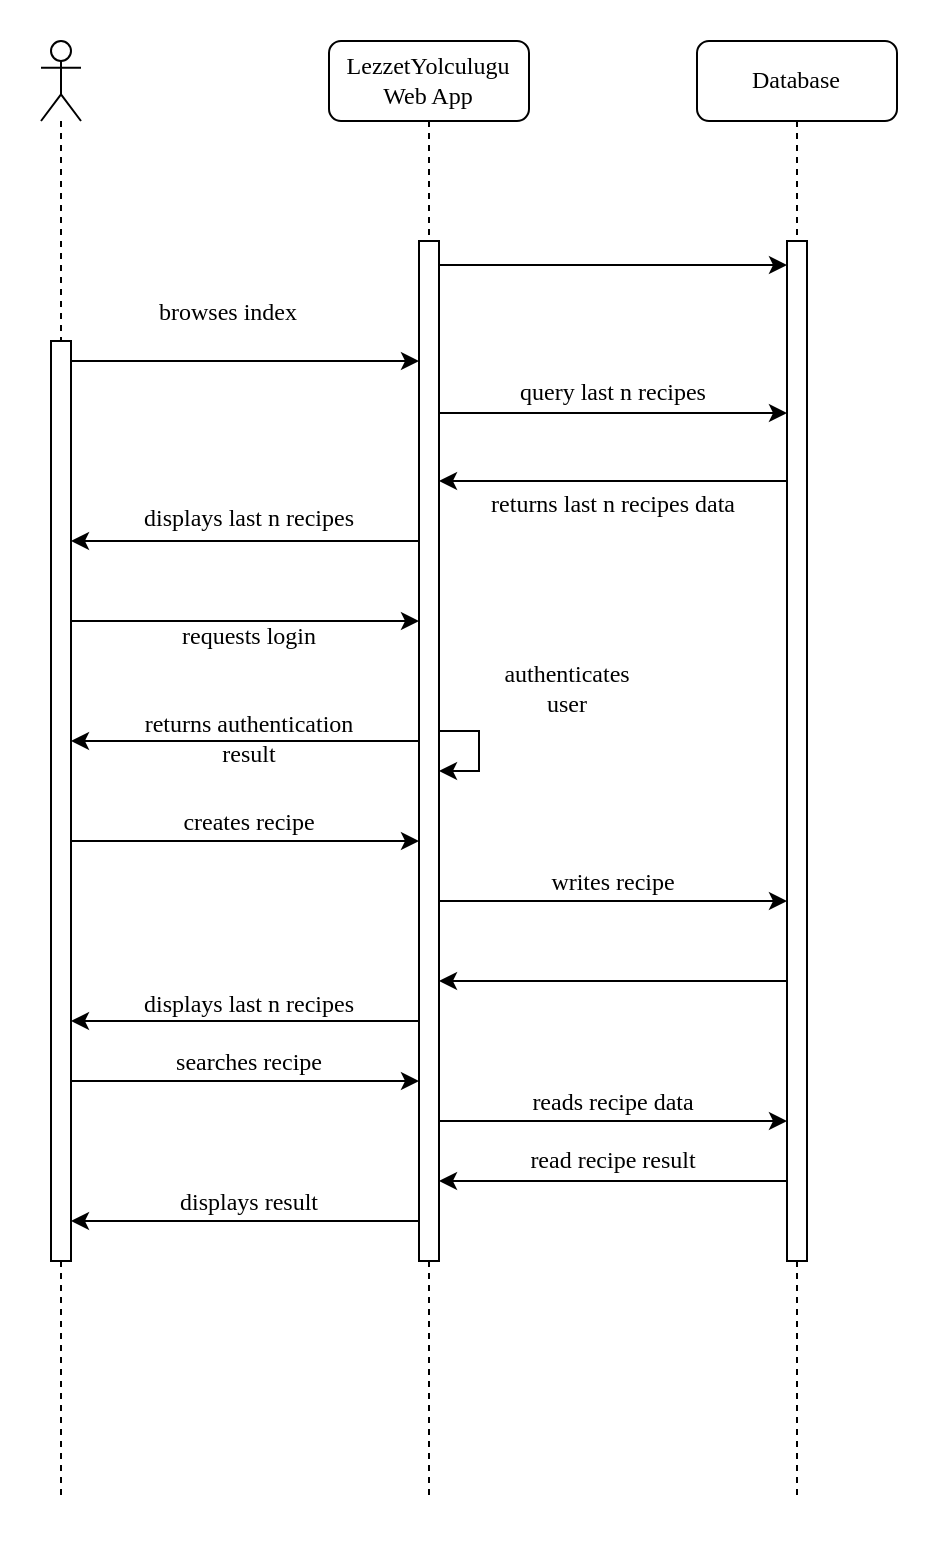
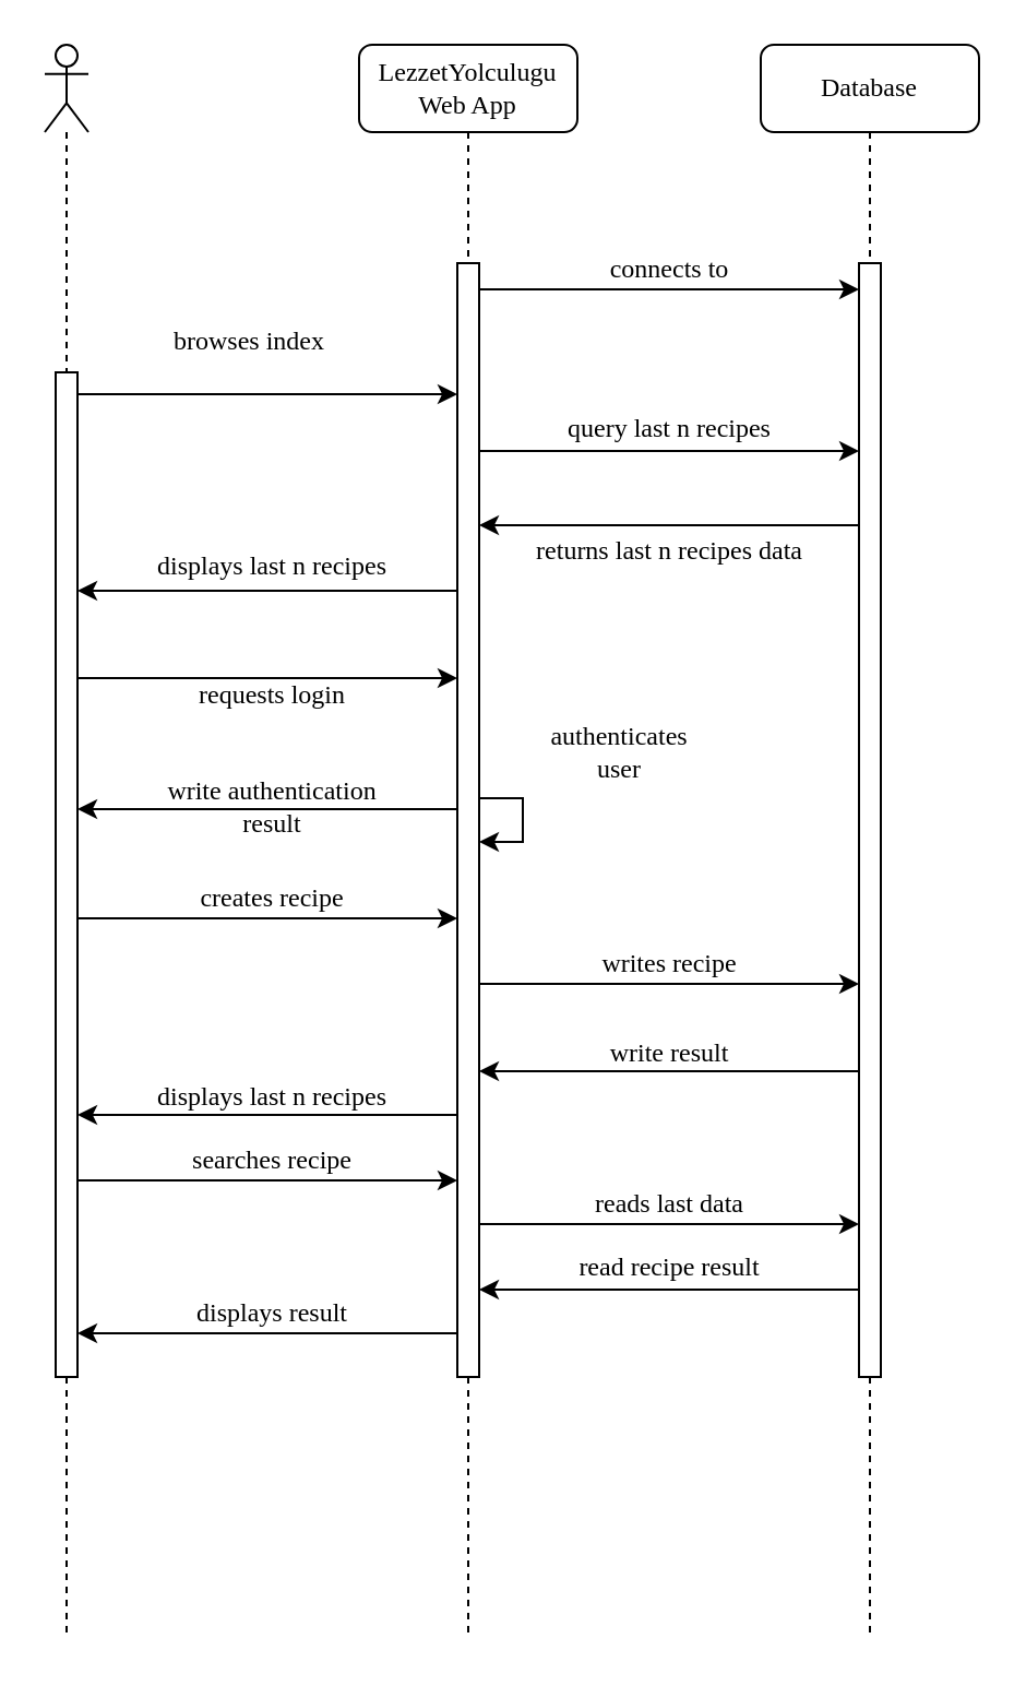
+ <mxCell id="9" value="connects to" style="text;html=1;align=center;verticalAlign=middle;resizable=0;points=[];autosize=1;fontFamily=Verdana;" vertex="1" parent="1"><mxGeometry x="264" y="111" width="84" height="24" as="geometry" /></mxCell>
- <mxCell id="22" value="returns authentication&lt;br&gt;result" style="text;html=1;align=center;verticalAlign=middle;resizable=0;points=[];autosize=1;fontFamily=Verdana;" vertex="1" parent="1"><mxGeometry x="49" y="354" width="150" height="30" as="geometry" /></mxCell>
+ <mxCell id="22" value="write authentication&lt;br&gt;result" style="text;html=1;align=center;verticalAlign=middle;resizable=0;points=[];autosize=1;fontFamily=Verdana;" vertex="1" parent="1"><mxGeometry x="49" y="354" width="150" height="30" as="geometry" /></mxCell>
+ <mxCell id="29" value="write result" style="text;html=1;align=center;verticalAlign=middle;resizable=0;points=[];autosize=1;fontFamily=Verdana;" vertex="1" parent="1"><mxGeometry x="266" y="472" width="80" height="20" as="geometry" /></mxCell>
- <mxCell id="35" value="reads recipe data" style="text;html=1;align=center;verticalAlign=middle;resizable=0;points=[];autosize=1;fontFamily=Verdana;" vertex="1" parent="1"><mxGeometry x="246" y="541" width="120" height="20" as="geometry" /></mxCell>
+ <mxCell id="35" value="reads last data" style="text;html=1;align=center;verticalAlign=middle;resizable=0;points=[];autosize=1;fontFamily=Verdana;" vertex="1" parent="1"><mxGeometry x="246" y="541" width="120" height="20" as="geometry" /></mxCell>
